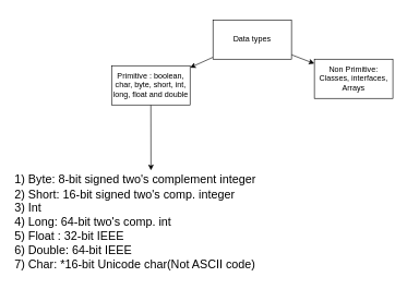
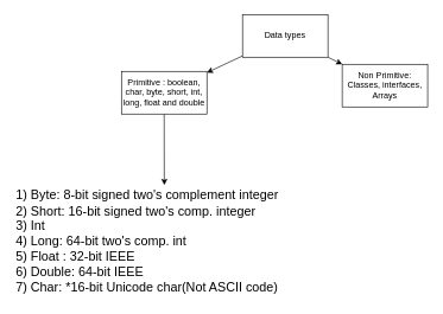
- <mxCell id="4" value="Data types" style="whiteSpace=wrap;html=1;" vertex="1" parent="1"><mxGeometry x="325" y="30" width="120" height="60" as="geometry" /></mxCell>
+ <mxCell id="4" value="Data types" style="whiteSpace=wrap;html=1;" vertex="1" parent="1"><mxGeometry x="340" y="20" width="120" height="60" as="geometry" /></mxCell>
